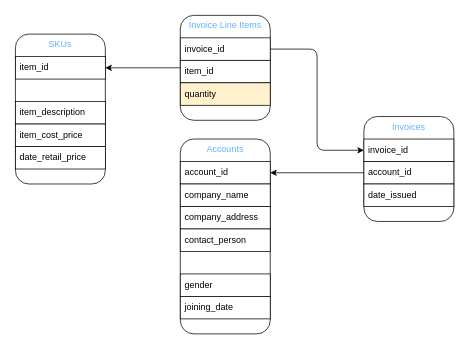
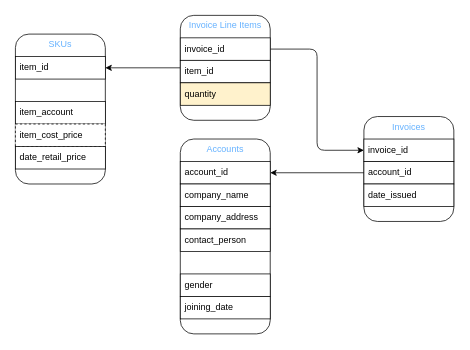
- <mxCell id="22" value="item_description" style="rounded=0;whiteSpace=wrap;html=1;align=left;spacingLeft=4;" vertex="1" parent="1"><mxGeometry x="20" y="135" width="120" height="30" as="geometry" /></mxCell>
+ <mxCell id="22" value="item_account" style="rounded=0;whiteSpace=wrap;html=1;align=left;spacingLeft=4;" vertex="1" parent="1"><mxGeometry x="20" y="135" width="120" height="30" as="geometry" /></mxCell>
- <mxCell id="23" value="item_cost_price" style="rounded=0;whiteSpace=wrap;html=1;align=left;spacingLeft=4;" vertex="1" parent="1"><mxGeometry x="20" y="165" width="120" height="30" as="geometry" /></mxCell>
+ <mxCell id="23" value="item_cost_price" style="rounded=0;whiteSpace=wrap;html=1;align=left;spacingLeft=4;dashed=1;" vertex="1" parent="1"><mxGeometry x="20" y="165" width="120" height="30" as="geometry" /></mxCell>
